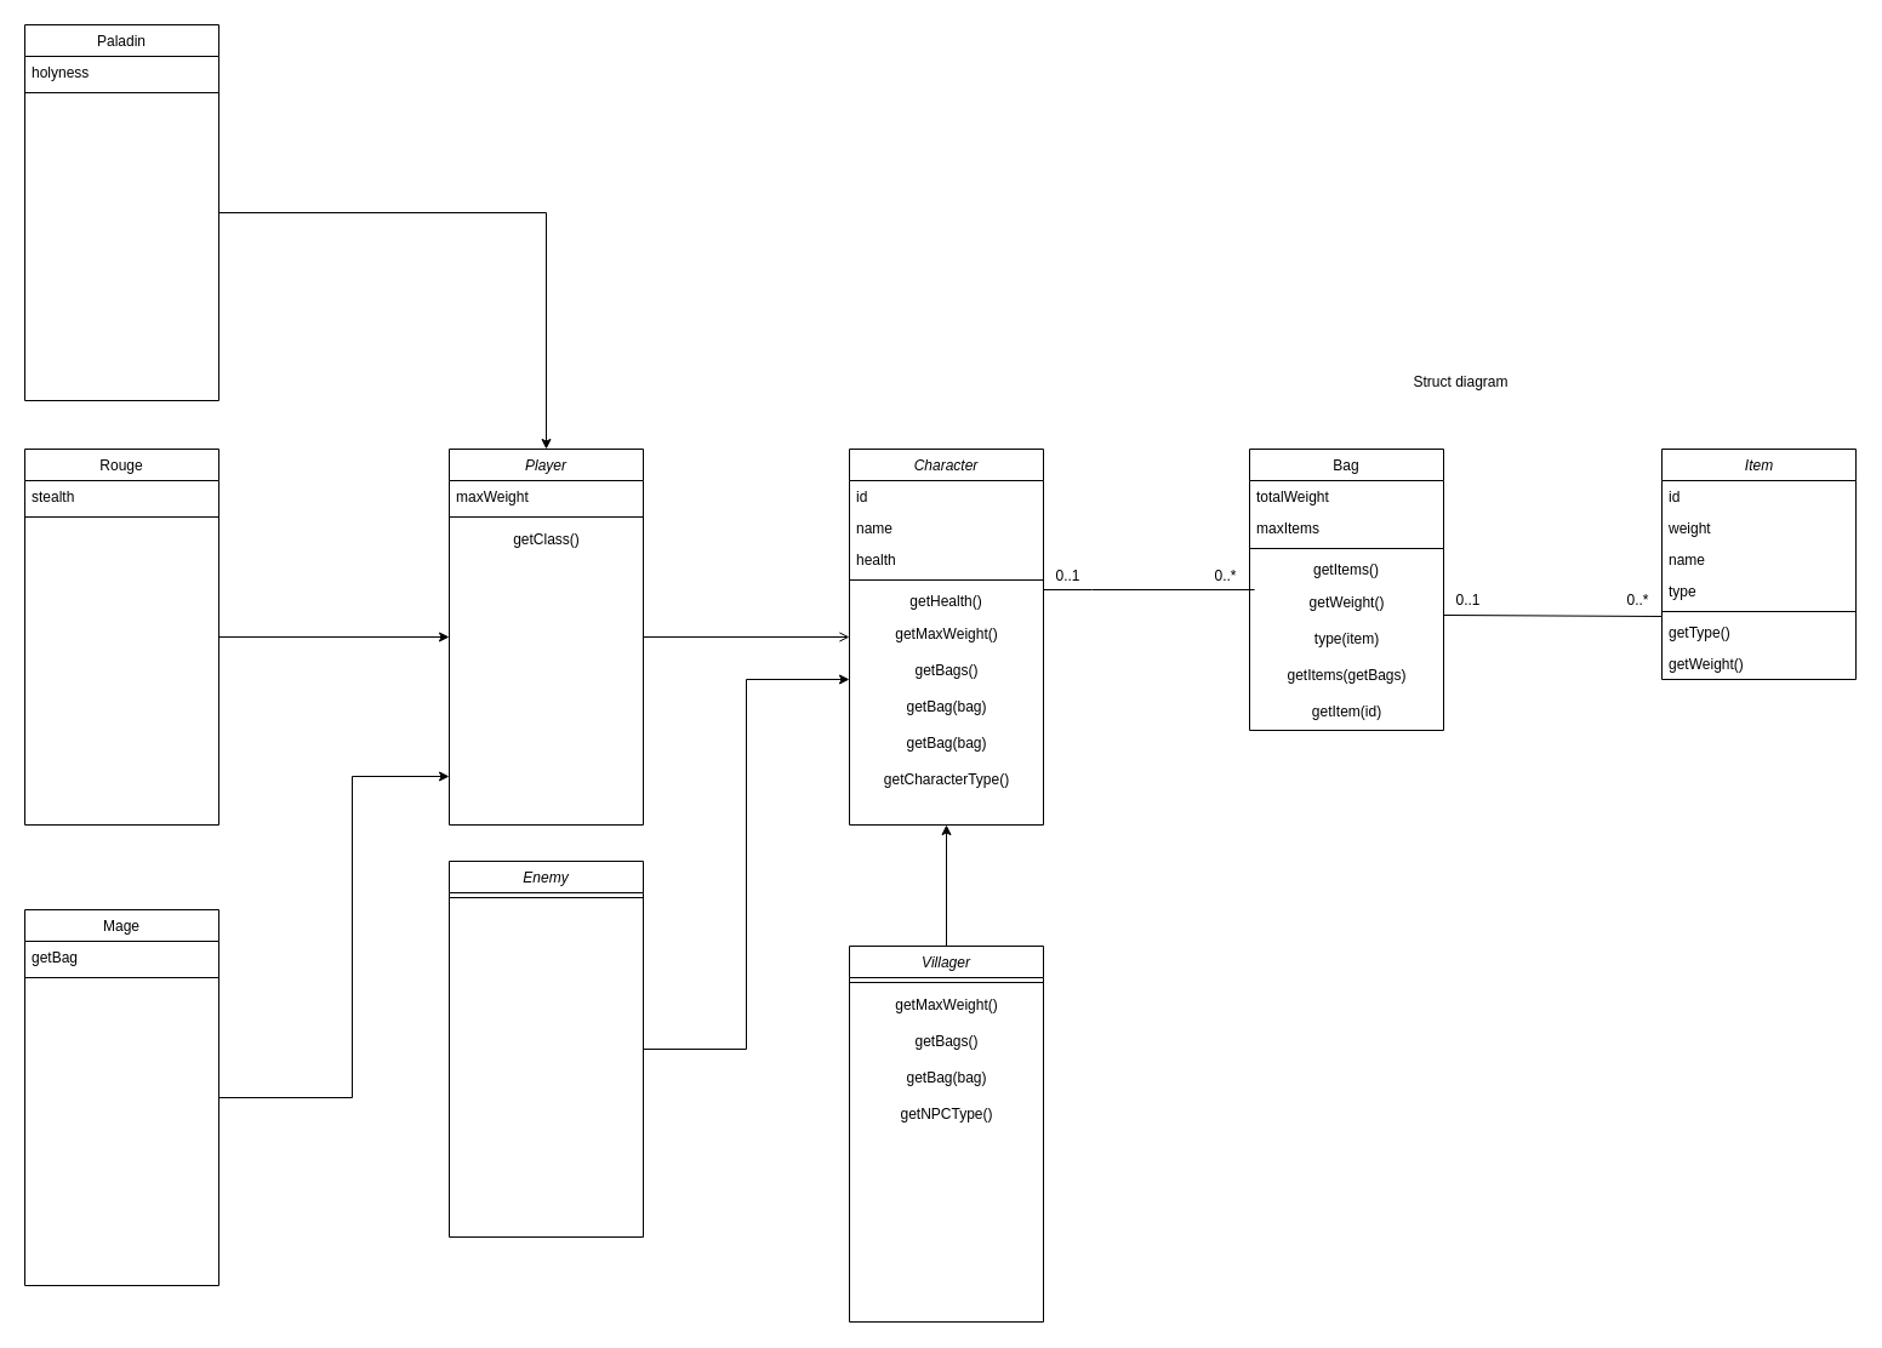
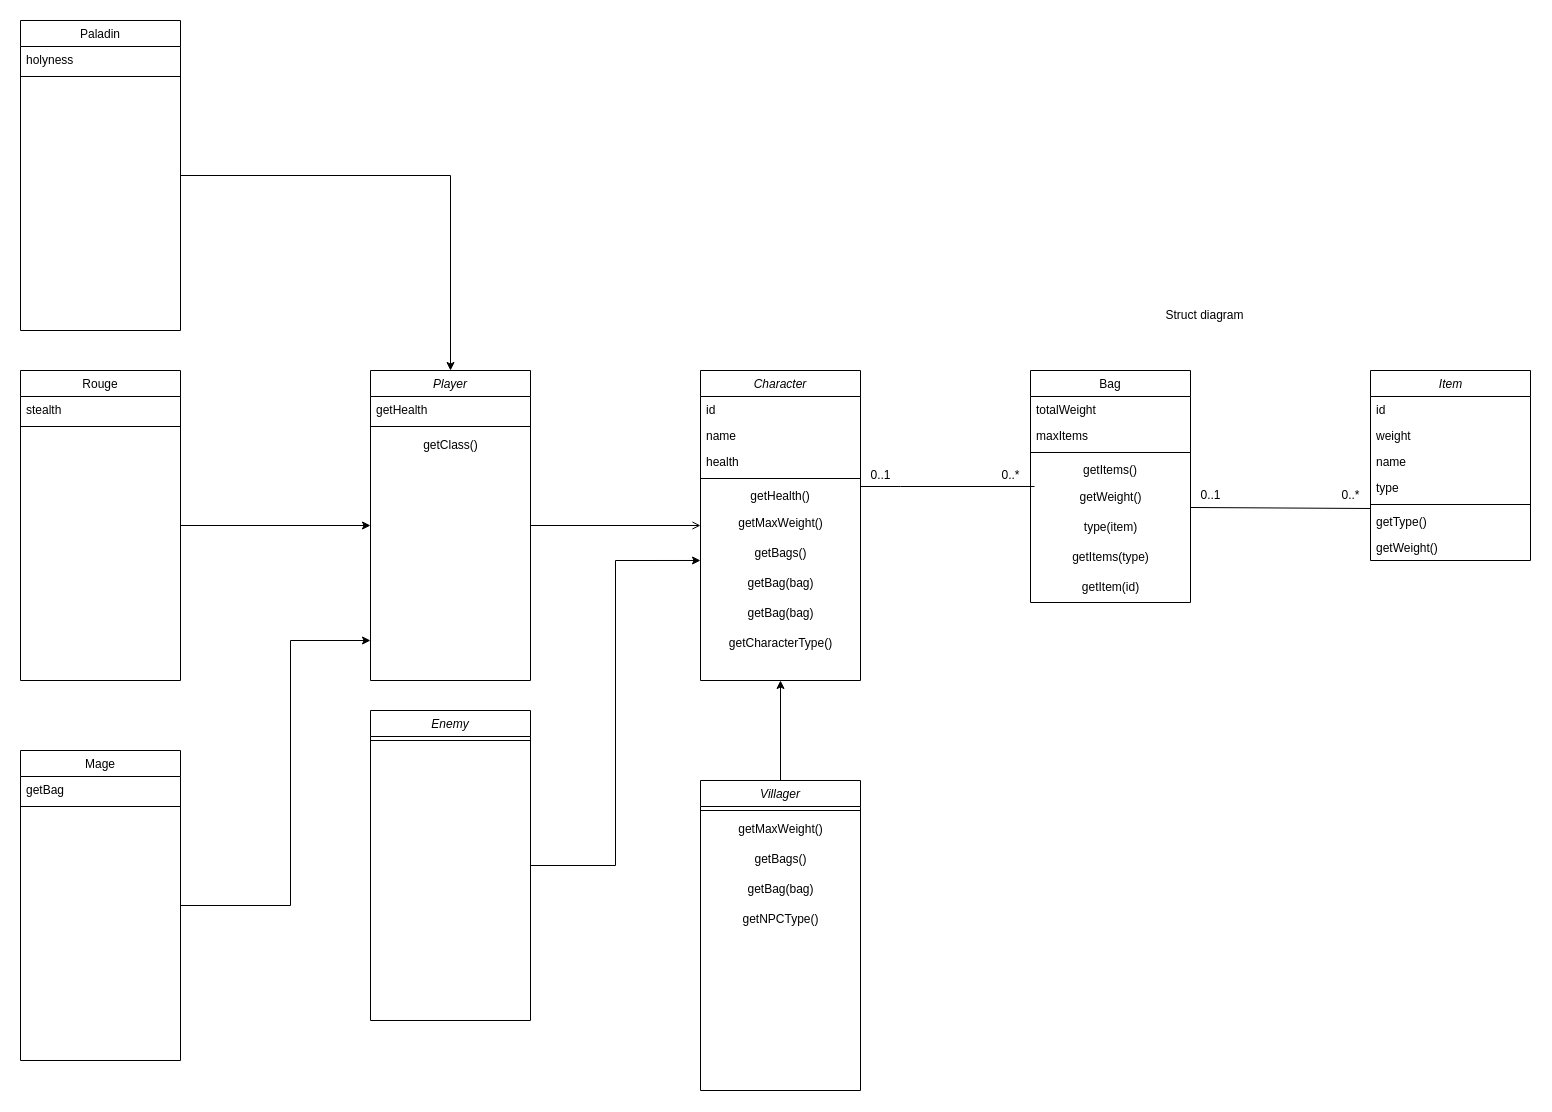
- <mxCell id="39" value="maxWeight" style="text;align=left;verticalAlign=top;spacingLeft=4;spacingRight=4;overflow=hidden;rotatable=0;points=[[0,0.5],[1,0.5]];portConstraint=eastwest;" parent="38" vertex="1"><mxGeometry y="26" width="160" height="26" as="geometry" /></mxCell>
+ <mxCell id="39" value="getHealth" style="text;align=left;verticalAlign=top;spacingLeft=4;spacingRight=4;overflow=hidden;rotatable=0;points=[[0,0.5],[1,0.5]];portConstraint=eastwest;" parent="38" vertex="1"><mxGeometry y="26" width="160" height="26" as="geometry" /></mxCell>
- <mxCell id="10" value="getItems(getBags)" style="text;html=1;align=center;verticalAlign=middle;resizable=0;points=[];autosize=1;strokeColor=none;fillColor=none;" parent="3" vertex="1"><mxGeometry y="172" width="160" height="30" as="geometry" /></mxCell>
+ <mxCell id="10" value="getItems(type)" style="text;html=1;align=center;verticalAlign=middle;resizable=0;points=[];autosize=1;strokeColor=none;fillColor=none;" parent="3" vertex="1"><mxGeometry y="172" width="160" height="30" as="geometry" /></mxCell>
